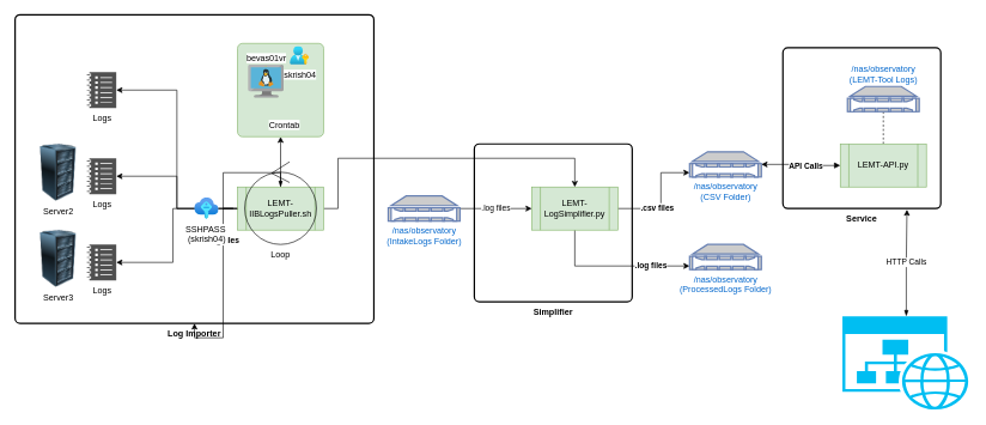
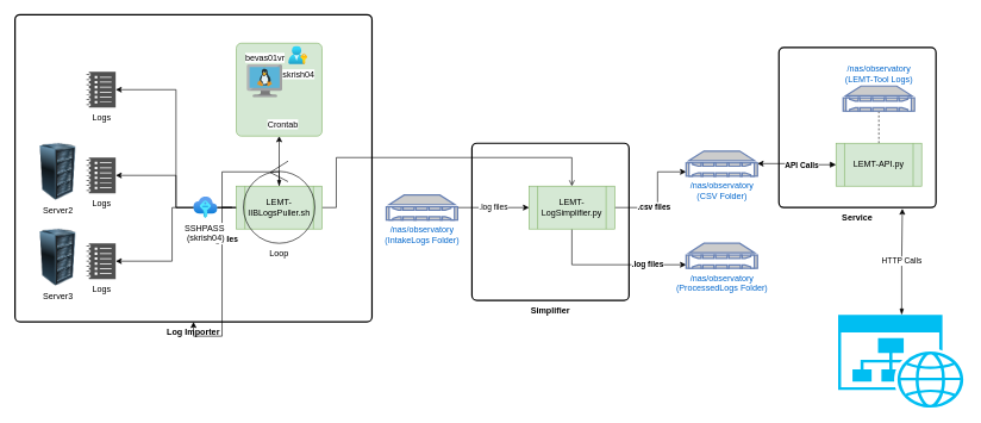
- <mxCell id="16" style="edgeStyle=orthogonalEdgeStyle;rounded=0;orthogonalLoop=1;jettySize=auto;html=1;entryX=0.5;entryY=0;entryDx=0;entryDy=0;fontColor=default;" edge="1" parent="1" source="18" target="29"><mxGeometry relative="1" as="geometry"><Array as="points"><mxPoint x="470" y="290" /><mxPoint x="470" y="220" /><mxPoint x="800" y="220" /></Array></mxGeometry></mxCell>
+ <mxCell id="16" style="edgeStyle=orthogonalEdgeStyle;rounded=0;orthogonalLoop=1;jettySize=auto;html=1;entryX=0.5;entryY=0;entryDx=0;entryDy=0;fontColor=default;endArrow=open;" edge="1" parent="1" source="18" target="29"><mxGeometry relative="1" as="geometry"><Array as="points"><mxPoint x="470" y="290" /><mxPoint x="470" y="220" /><mxPoint x="800" y="220" /></Array></mxGeometry></mxCell>
